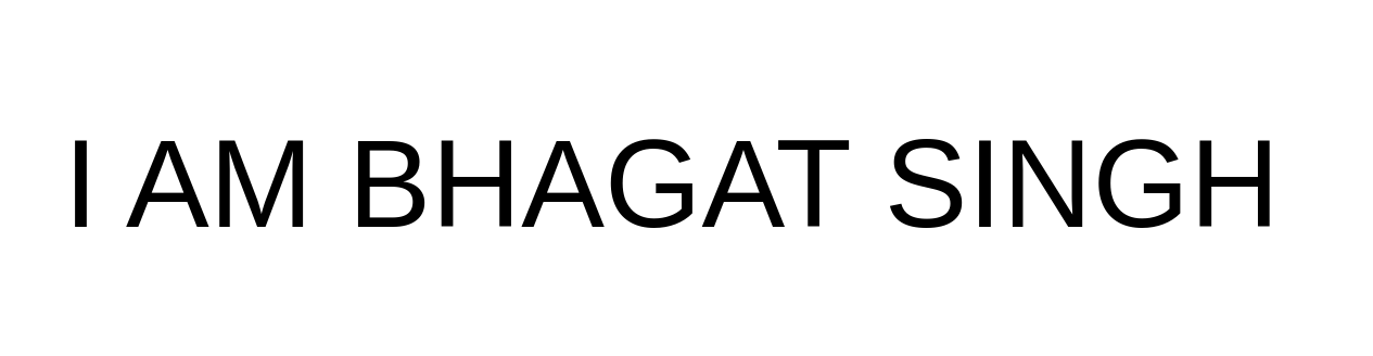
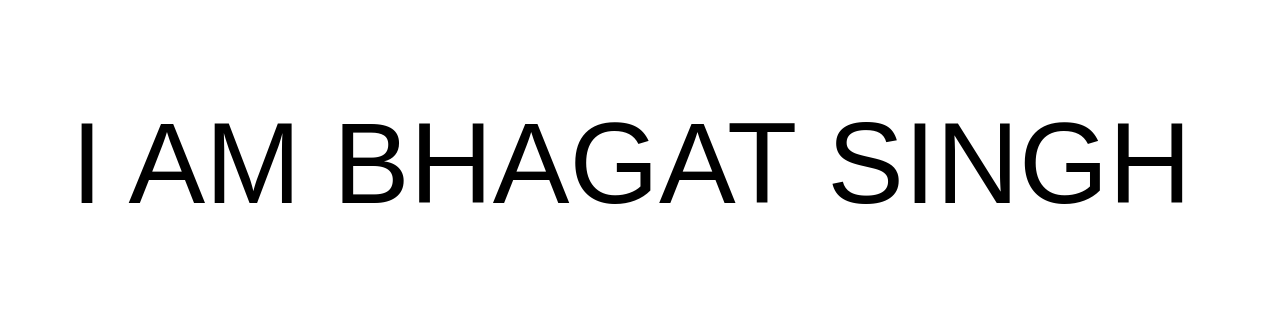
- <mxCell id="2" value="I AM BHAGAT SINGH" style="text;html=1;align=center;verticalAlign=middle;whiteSpace=wrap;rounded=0;fontSize=92;" vertex="1" parent="1"><mxGeometry x="10" y="25" width="970" height="220" as="geometry" /></mxCell>
+ <mxCell id="2" value="I AM BHAGAT SINGH" style="text;html=1;align=center;verticalAlign=middle;whiteSpace=wrap;rounded=0;fontSize=92;" vertex="1" parent="1"><mxGeometry x="20" y="20" width="970" height="220" as="geometry" /></mxCell>
